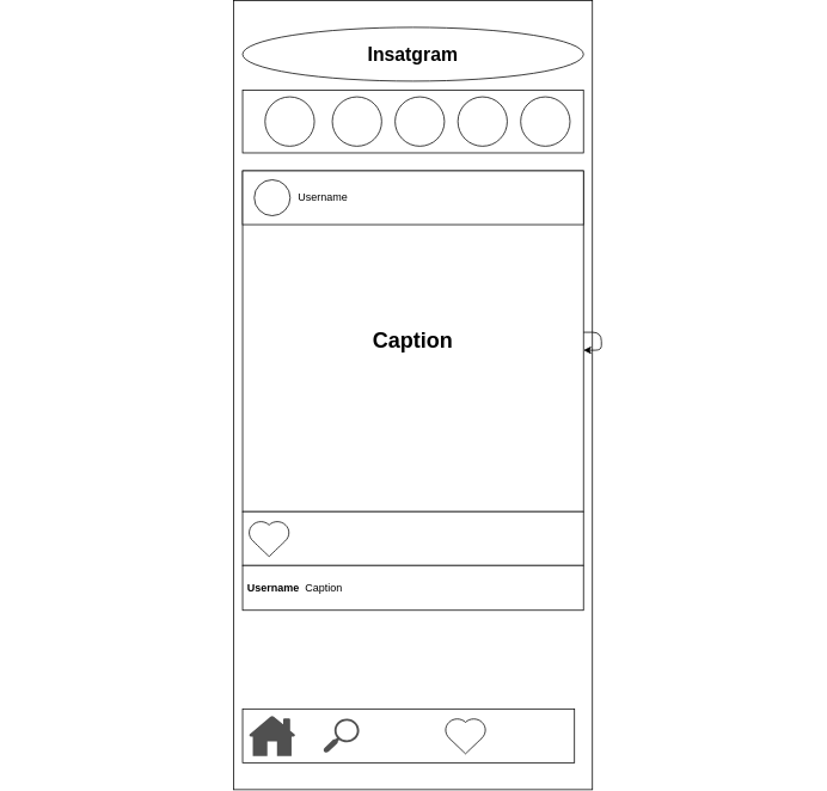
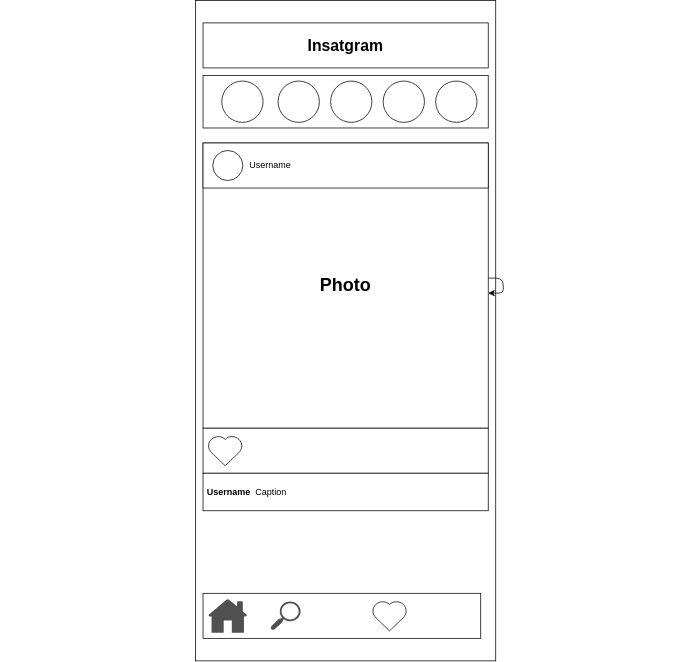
- <mxCell id="3" value="&lt;b&gt;&lt;font style=&quot;font-size: 21px&quot;&gt;Insatgram&lt;/font&gt;&lt;/b&gt;" style="ellipse;whiteSpace=wrap;html=1;" vertex="1" parent="1"><mxGeometry x="270" y="20" width="380" height="60" as="geometry" /></mxCell>
+ <mxCell id="3" value="&lt;b&gt;&lt;font style=&quot;font-size: 21px&quot;&gt;Insatgram&lt;/font&gt;&lt;/b&gt;" style="whiteSpace=wrap;html=1;" vertex="1" parent="1"><mxGeometry x="270" y="20" width="380" height="60" as="geometry" /></mxCell>
- <mxCell id="10" value="&lt;h1&gt;Caption&lt;/h1&gt;" style="whiteSpace=wrap;html=1;aspect=fixed;" vertex="1" parent="1"><mxGeometry x="270" y="180" width="380" height="380" as="geometry" /></mxCell>
+ <mxCell id="10" value="&lt;h1&gt;Photo&lt;/h1&gt;" style="whiteSpace=wrap;html=1;aspect=fixed;" vertex="1" parent="1"><mxGeometry x="270" y="180" width="380" height="380" as="geometry" /></mxCell>
